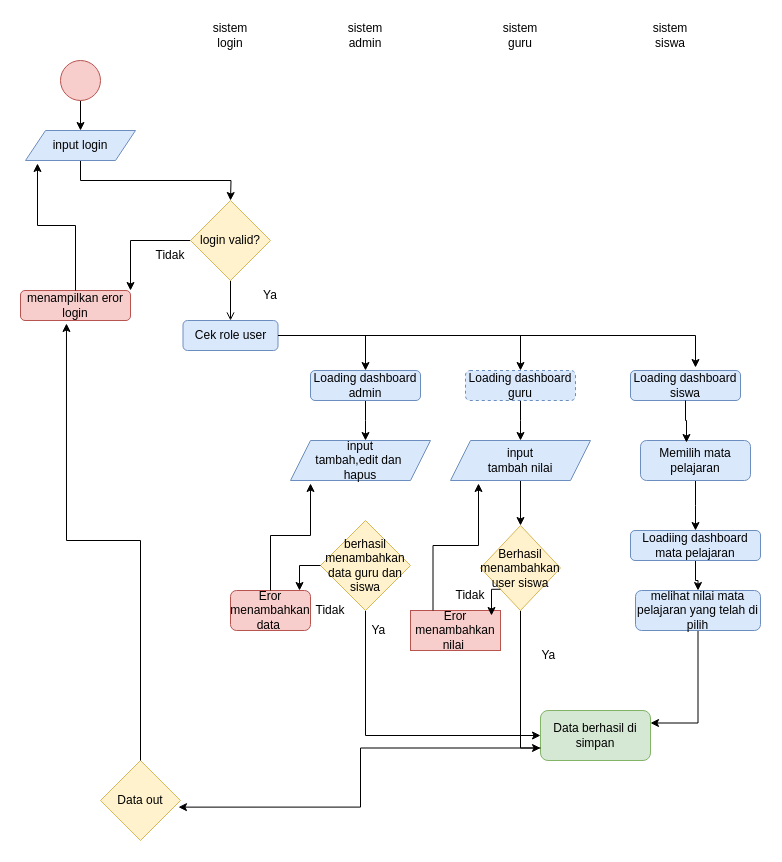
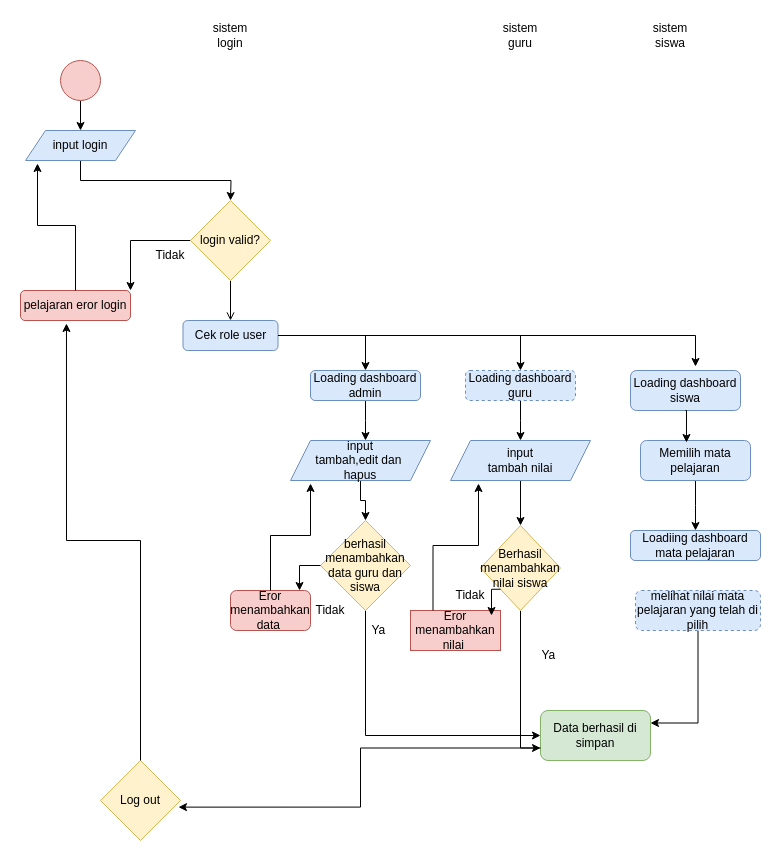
- <mxCell id="5" value="sistem admin" style="text;html=1;align=center;verticalAlign=middle;whiteSpace=wrap;rounded=0;" vertex="1" parent="1"><mxGeometry x="335" y="20" width="60" height="30" as="geometry" /></mxCell>
- <mxCell id="13" value="Ya" style="text;html=1;align=center;verticalAlign=middle;whiteSpace=wrap;rounded=0;" vertex="1" parent="1"><mxGeometry x="240" y="280" width="60" height="30" as="geometry" /></mxCell>
- <mxCell id="15" value="menampilkan eror login" style="rounded=1;whiteSpace=wrap;html=1;fillColor=#f8cecc;strokeColor=#b85450;" vertex="1" parent="1"><mxGeometry x="20" y="290" width="110" height="30" as="geometry" /></mxCell>
+ <mxCell id="15" value="pelajaran eror login" style="rounded=1;whiteSpace=wrap;html=1;fillColor=#f8cecc;strokeColor=#b85450;" vertex="1" parent="1"><mxGeometry x="20" y="290" width="110" height="30" as="geometry" /></mxCell>
- <mxCell id="19" value="Loading dashboard siswa" style="rounded=1;whiteSpace=wrap;html=1;fillColor=#dae8fc;strokeColor=#6c8ebf;" vertex="1" parent="1"><mxGeometry x="630" y="370" width="110" height="30" as="geometry" /></mxCell>
+ <mxCell id="19" value="Loading dashboard siswa" style="rounded=1;whiteSpace=wrap;html=1;fillColor=#dae8fc;strokeColor=#6c8ebf;" vertex="1" parent="1"><mxGeometry x="630" y="370" width="110" height="40" as="geometry" /></mxCell>
+ <mxCell id="26" style="edgeStyle=orthogonalEdgeStyle;rounded=0;orthogonalLoop=1;jettySize=auto;html=1;exitX=0.5;exitY=1;exitDx=0;exitDy=0;entryX=0.5;entryY=0;entryDx=0;entryDy=0;" edge="1" parent="1" source="27" target="38"><mxGeometry relative="1" as="geometry" /></mxCell>
- <mxCell id="36" value="Berhasil menambahkan user siswa" style="rhombus;whiteSpace=wrap;html=1;fillColor=#fff2cc;strokeColor=#d6b656;" vertex="1" parent="1"><mxGeometry x="480" y="525" width="80" height="85" as="geometry" /></mxCell>
+ <mxCell id="36" value="Berhasil menambahkan nilai siswa" style="rhombus;whiteSpace=wrap;html=1;fillColor=#fff2cc;strokeColor=#d6b656;" vertex="1" parent="1"><mxGeometry x="480" y="525" width="80" height="85" as="geometry" /></mxCell>
- <mxCell id="33" style="edgeStyle=orthogonalEdgeStyle;rounded=0;orthogonalLoop=1;jettySize=auto;html=1;exitX=0.5;exitY=1;exitDx=0;exitDy=0;" edge="1" parent="1" source="34" target="40"><mxGeometry relative="1" as="geometry"><mxPoint x="695" y="620" as="targetPoint" /></mxGeometry></mxCell>
- <mxCell id="40" value="melihat nilai mata pelajaran yang telah di pilih" style="rounded=1;whiteSpace=wrap;html=1;fillColor=#dae8fc;strokeColor=#6c8ebf;" vertex="1" parent="1"><mxGeometry x="635" y="590" width="125" height="40" as="geometry" /></mxCell>
+ <mxCell id="40" value="melihat nilai mata pelajaran yang telah di pilih" style="rounded=1;whiteSpace=wrap;html=1;fillColor=#dae8fc;strokeColor=#6c8ebf;dashed=1;" vertex="1" parent="1"><mxGeometry x="635" y="590" width="125" height="40" as="geometry" /></mxCell>
- <mxCell id="52" value="Data out" style="rhombus;whiteSpace=wrap;html=1;fillColor=#fff2cc;strokeColor=#d6b656;" vertex="1" parent="1"><mxGeometry x="100" y="760" width="80" height="80" as="geometry" /></mxCell>
+ <mxCell id="52" value="Log out" style="rhombus;whiteSpace=wrap;html=1;fillColor=#fff2cc;strokeColor=#d6b656;" vertex="1" parent="1"><mxGeometry x="100" y="760" width="80" height="80" as="geometry" /></mxCell>
